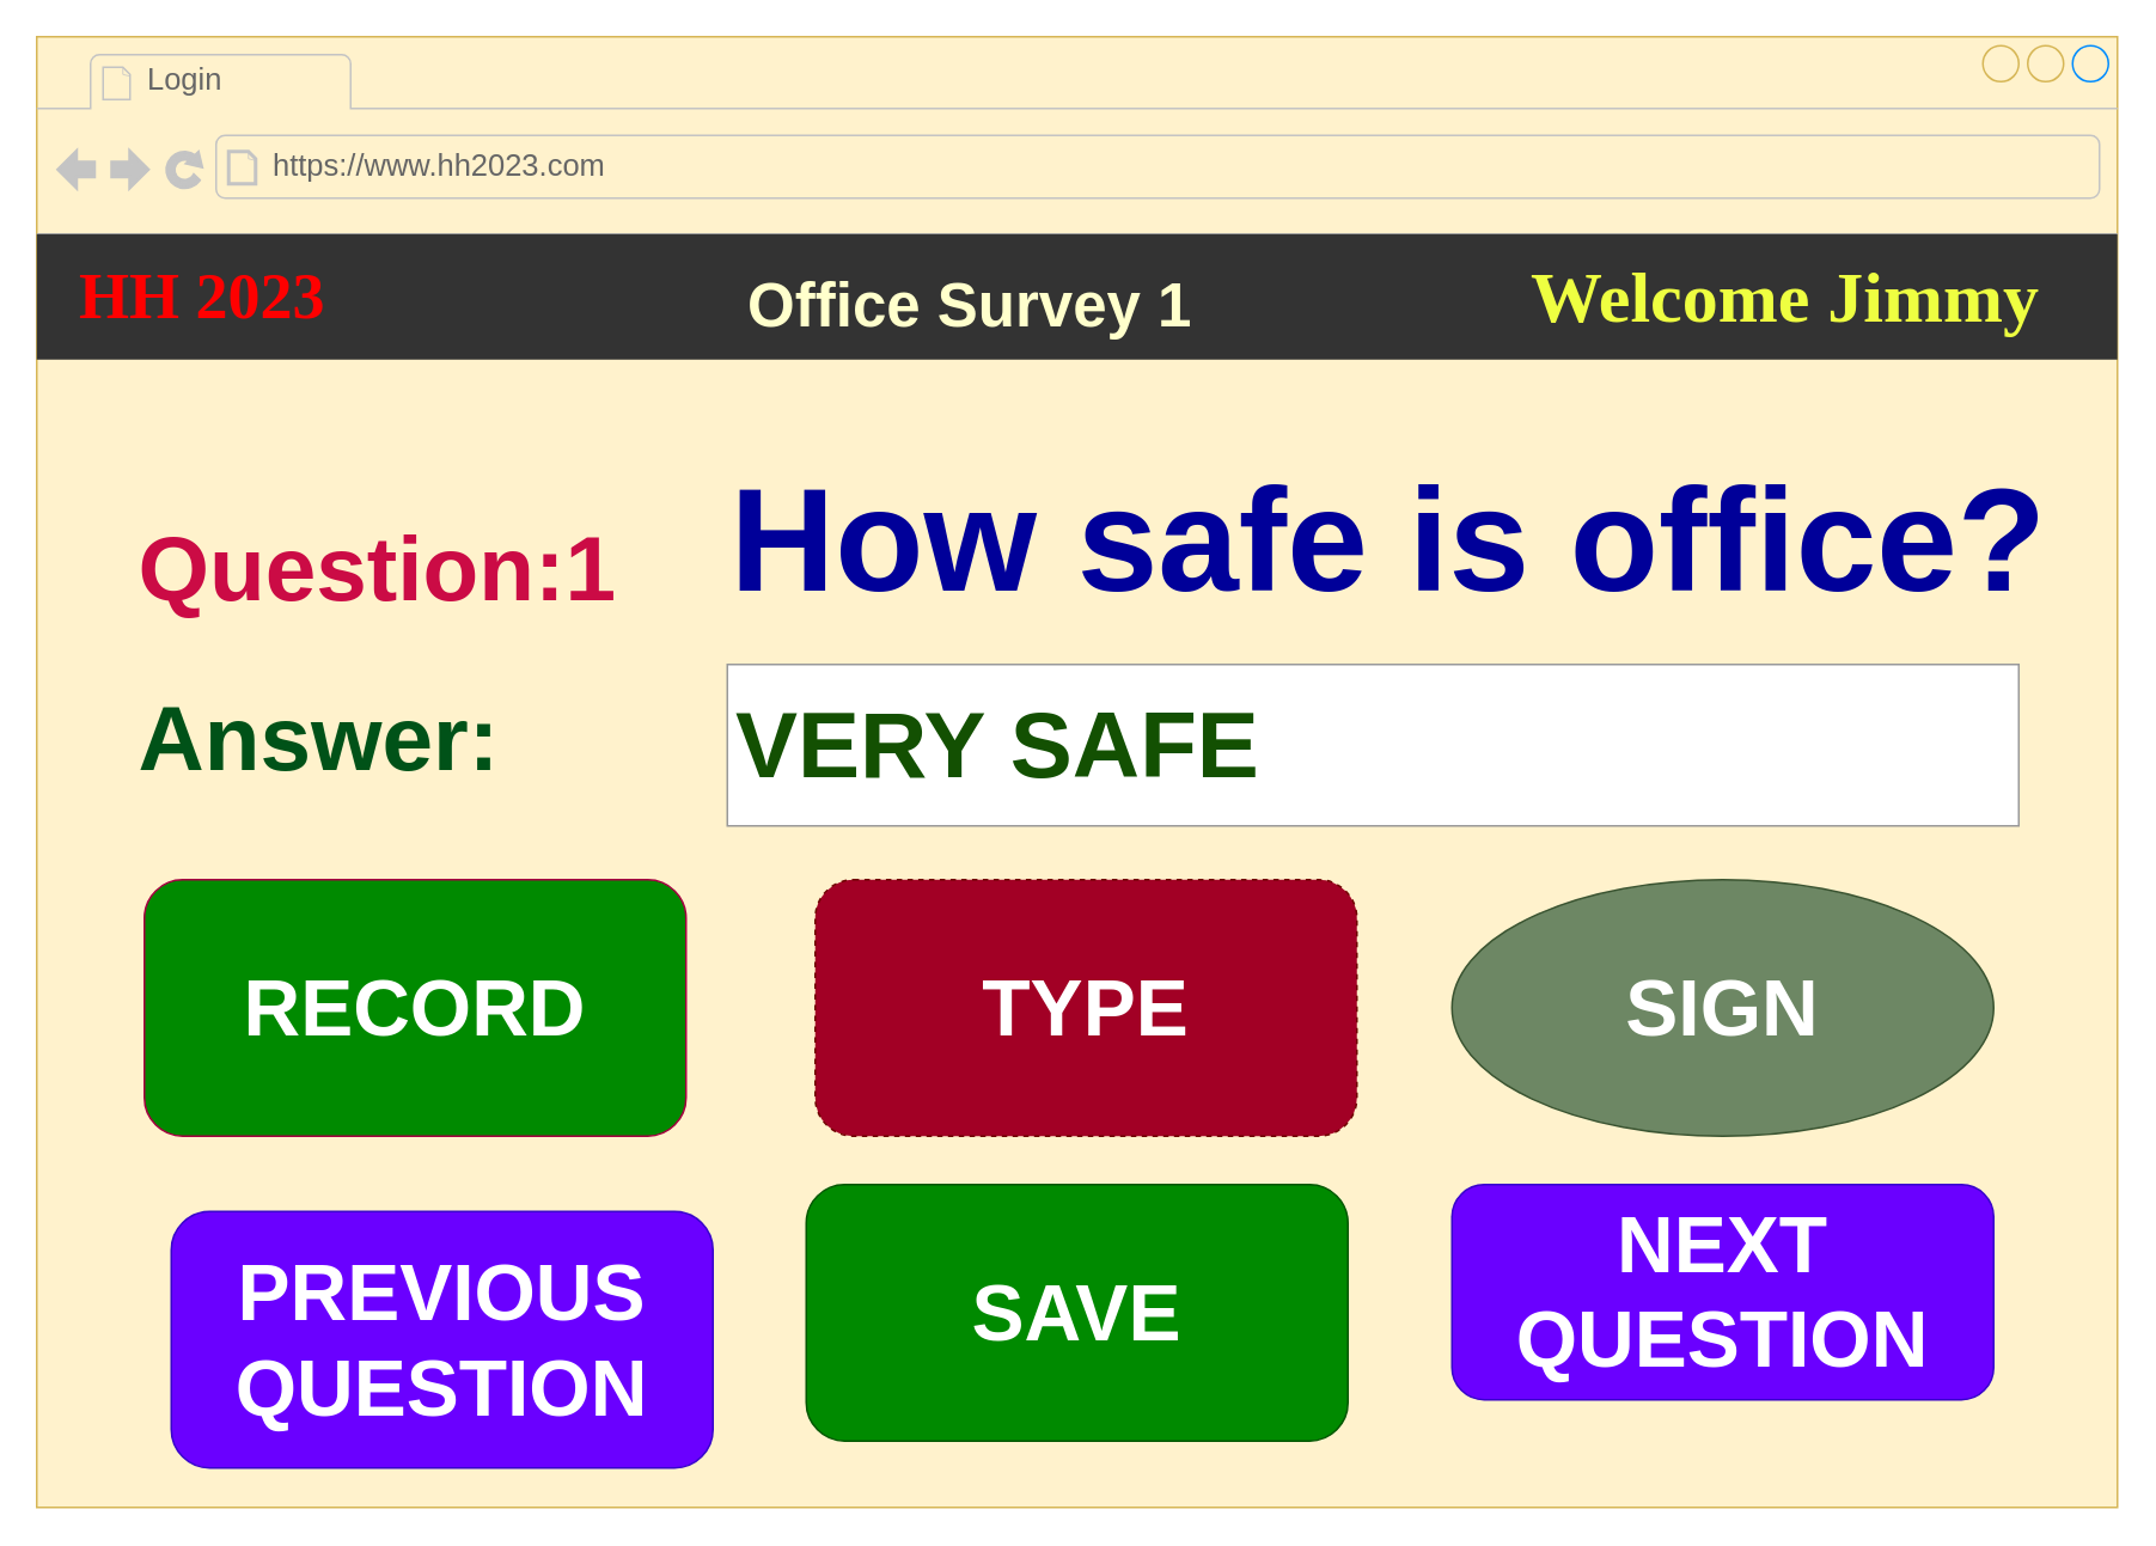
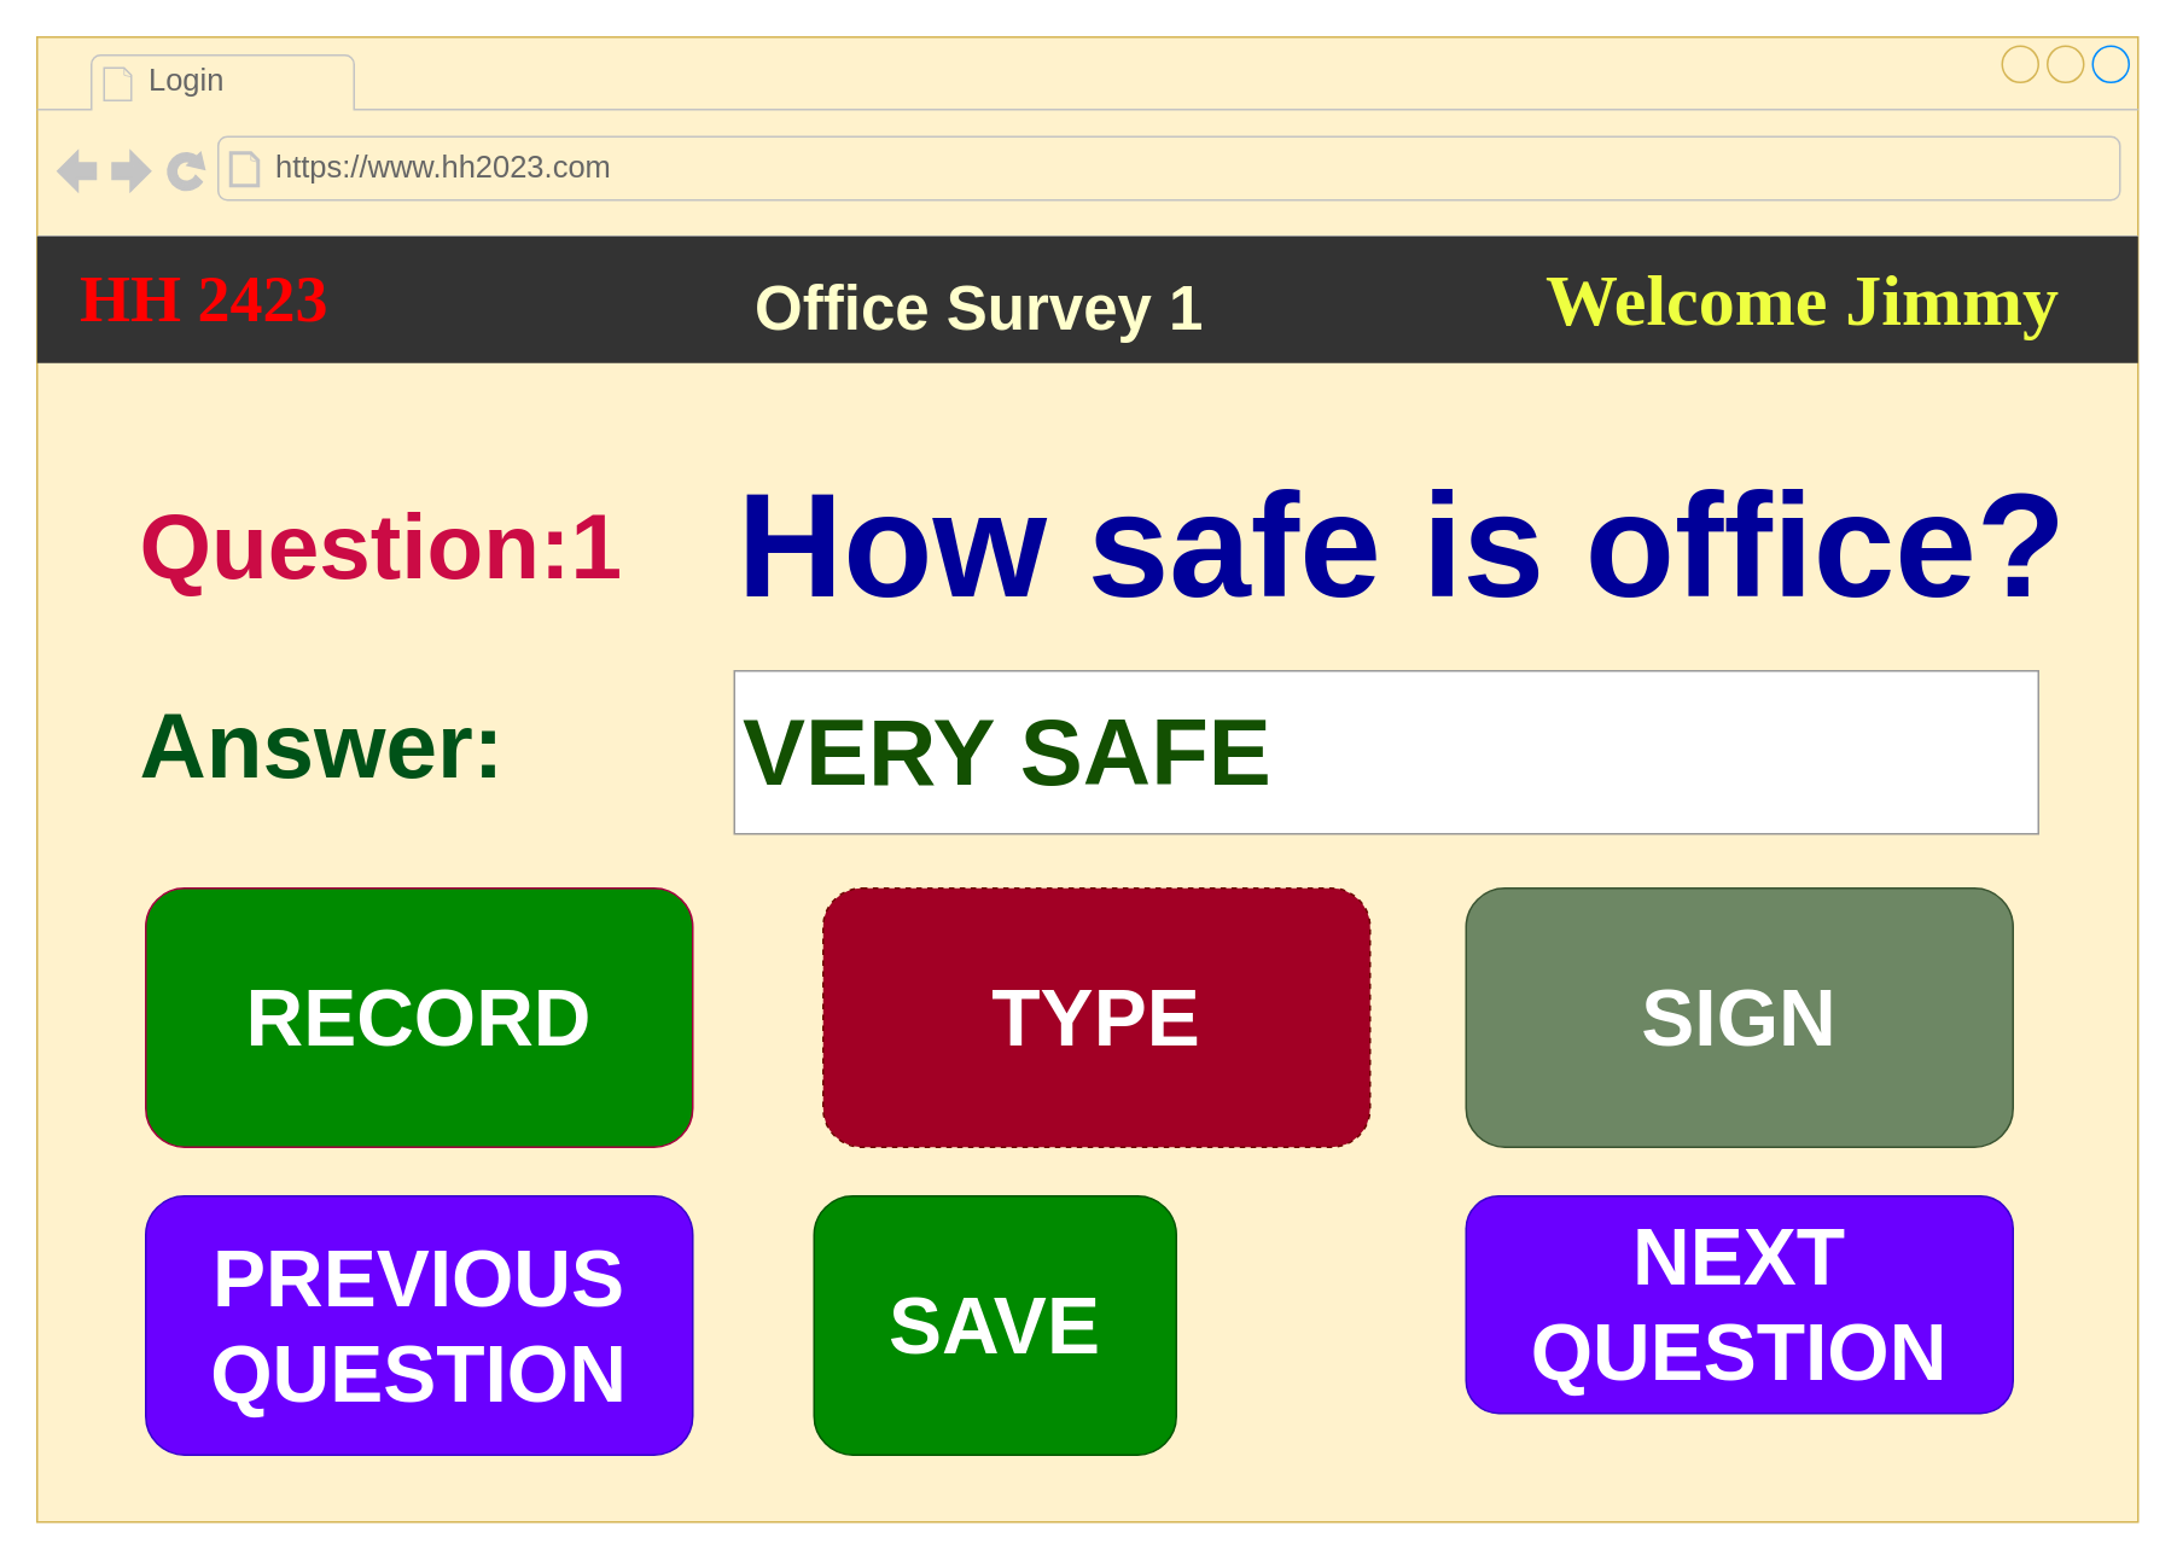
- <mxCell id="5" value="&lt;b style=&quot;font-size: 36px;&quot;&gt;&lt;font style=&quot;font-size: 36px;&quot; color=&quot;#ff0000&quot;&gt;HH 2023&lt;/font&gt;&lt;/b&gt;" style="shape=rect;strokeColor=none;fillColor=#333333;fontColor=#FFFFFF;align=left;spacing=16;fontSize=36;spacingLeft=8;whiteSpace=wrap;html=1;fontFamily=Verdana;" parent="2" vertex="1"><mxGeometry y="110" width="1160" height="70" as="geometry" /></mxCell>
+ <mxCell id="5" value="&lt;b style=&quot;font-size: 36px;&quot;&gt;&lt;font style=&quot;font-size: 36px;&quot; color=&quot;#ff0000&quot;&gt;HH 2423&lt;/font&gt;&lt;/b&gt;" style="shape=rect;strokeColor=none;fillColor=#333333;fontColor=#FFFFFF;align=left;spacing=16;fontSize=36;spacingLeft=8;whiteSpace=wrap;html=1;fontFamily=Verdana;" parent="2" vertex="1"><mxGeometry y="110" width="1160" height="70" as="geometry" /></mxCell>
- <mxCell id="8" value="Question:1 " style="fillColor=none;strokeColor=none;align=left;fontSize=51;fontStyle=1;fontColor=#cb0b45;" parent="2" vertex="1"><mxGeometry x="55" y="255" width="300" height="70" as="geometry" /></mxCell>
+ <mxCell id="8" value="Question:1 " style="fillColor=none;strokeColor=none;align=left;fontSize=51;fontStyle=1;fontColor=#cb0b45;" parent="2" vertex="1"><mxGeometry x="55" y="240" width="300" height="70" as="geometry" /></mxCell>
- <mxCell id="17" value="SIGN" style="ellipse;fillColor=#6d8764;strokeColor=#3A5431;html=1;whiteSpace=wrap;fontColor=#ffffff;align=center;verticalAlign=middle;fontStyle=1;fontSize=44;sketch=0;" vertex="1" parent="2"><mxGeometry x="789" y="470" width="302" height="143" as="geometry" /></mxCell>
+ <mxCell id="17" value="SIGN" style="rounded=1;fillColor=#6d8764;strokeColor=#3A5431;html=1;whiteSpace=wrap;fontColor=#ffffff;align=center;verticalAlign=middle;fontStyle=1;fontSize=44;sketch=0;" vertex="1" parent="2"><mxGeometry x="789" y="470" width="302" height="143" as="geometry" /></mxCell>
- <mxCell id="14" value="SAVE" style="rounded=1;fillColor=#008a00;strokeColor=#005700;html=1;whiteSpace=wrap;fontColor=#ffffff;align=center;verticalAlign=middle;fontStyle=1;fontSize=44;sketch=0;" vertex="1" parent="2"><mxGeometry x="429" y="640" width="302" height="143" as="geometry" /></mxCell>
+ <mxCell id="14" value="SAVE" style="rounded=1;fillColor=#008a00;strokeColor=#005700;html=1;whiteSpace=wrap;fontColor=#ffffff;align=center;verticalAlign=middle;fontStyle=1;fontSize=44;sketch=0;" vertex="1" parent="2"><mxGeometry x="429" y="640" width="200" height="143" as="geometry" /></mxCell>
- <mxCell id="10" value="PREVIOUS QUESTION" style="rounded=1;fillColor=#6a00ff;strokeColor=#3700CC;html=1;whiteSpace=wrap;fontColor=#ffffff;align=center;verticalAlign=middle;fontStyle=1;fontSize=44;sketch=0;" parent="2" vertex="1"><mxGeometry x="75" y="655" width="302" height="143" as="geometry" /></mxCell>
+ <mxCell id="10" value="PREVIOUS QUESTION" style="rounded=1;fillColor=#6a00ff;strokeColor=#3700CC;html=1;whiteSpace=wrap;fontColor=#ffffff;align=center;verticalAlign=middle;fontStyle=1;fontSize=44;sketch=0;" parent="2" vertex="1"><mxGeometry x="60" y="640" width="302" height="143" as="geometry" /></mxCell>
